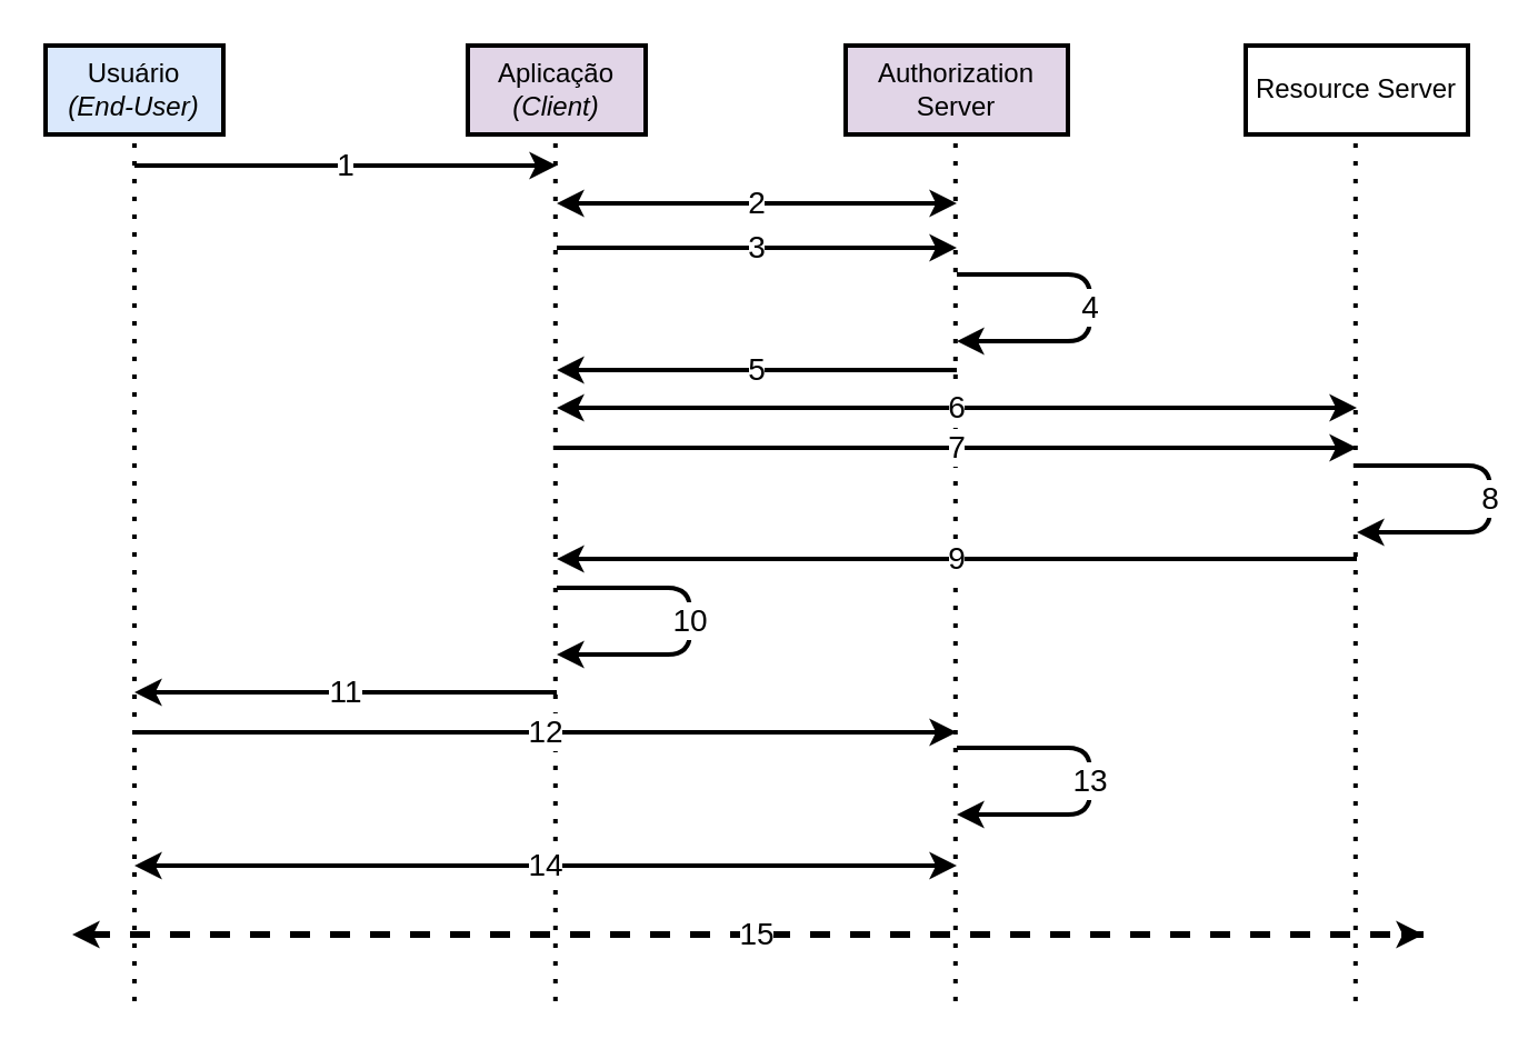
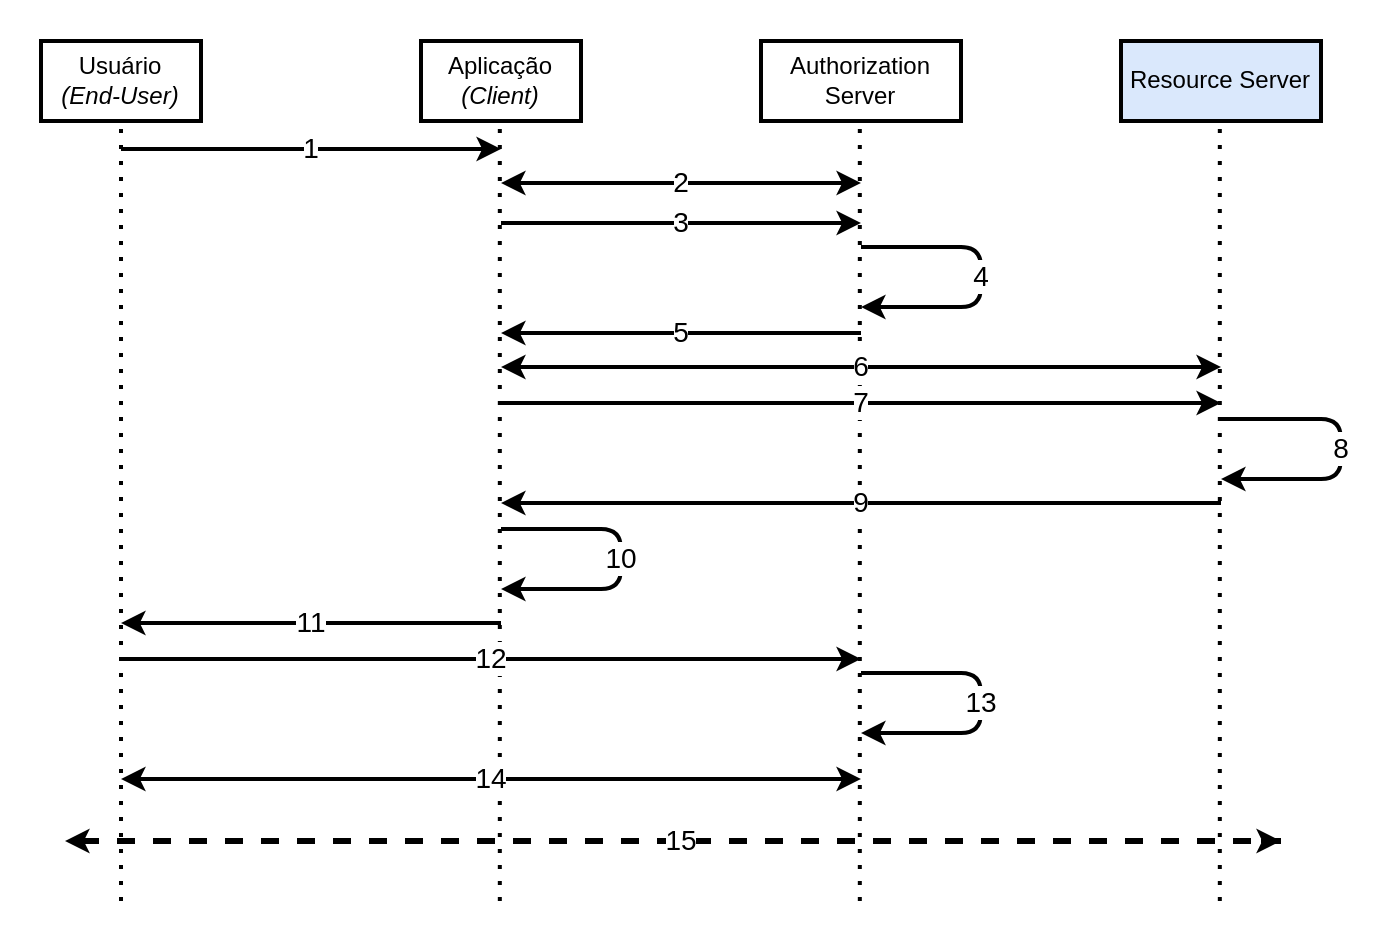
- <mxCell id="2" value="Usuário&lt;br&gt;&lt;i&gt;(End-User)&lt;/i&gt;" style="rounded=0;whiteSpace=wrap;html=1;strokeWidth=2;fillColor=#dae8fc;" parent="1" vertex="1"><mxGeometry x="20" y="20" width="80" height="40" as="geometry" /></mxCell>
+ <mxCell id="2" value="Usuário&lt;br&gt;&lt;i&gt;(End-User)&lt;/i&gt;" style="rounded=0;whiteSpace=wrap;html=1;strokeWidth=2;" parent="1" vertex="1"><mxGeometry x="20" y="20" width="80" height="40" as="geometry" /></mxCell>
- <mxCell id="3" value="Aplicação&lt;br&gt;&lt;i&gt;(Client)&lt;/i&gt;" style="rounded=0;whiteSpace=wrap;html=1;strokeWidth=2;fillColor=#e1d5e7;" parent="1" vertex="1"><mxGeometry x="210" y="20" width="80" height="40" as="geometry" /></mxCell>
+ <mxCell id="3" value="Aplicação&lt;br&gt;&lt;i&gt;(Client)&lt;/i&gt;" style="rounded=0;whiteSpace=wrap;html=1;strokeWidth=2;" parent="1" vertex="1"><mxGeometry x="210" y="20" width="80" height="40" as="geometry" /></mxCell>
- <mxCell id="4" value="Authorization Server" style="rounded=0;whiteSpace=wrap;html=1;strokeWidth=2;fillColor=#e1d5e7;" parent="1" vertex="1"><mxGeometry x="380" y="20" width="100" height="40" as="geometry" /></mxCell>
+ <mxCell id="4" value="Authorization Server" style="rounded=0;whiteSpace=wrap;html=1;strokeWidth=2;" parent="1" vertex="1"><mxGeometry x="380" y="20" width="100" height="40" as="geometry" /></mxCell>
- <mxCell id="11" value="Resource Server" style="rounded=0;whiteSpace=wrap;html=1;strokeWidth=2;" parent="1" vertex="1"><mxGeometry x="560" y="20" width="100" height="40" as="geometry" /></mxCell>
+ <mxCell id="11" value="Resource Server" style="rounded=0;whiteSpace=wrap;html=1;strokeWidth=2;fillColor=#dae8fc;" parent="1" vertex="1"><mxGeometry x="560" y="20" width="100" height="40" as="geometry" /></mxCell>
